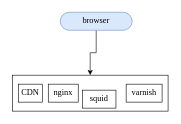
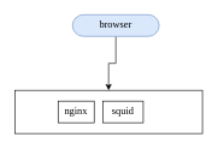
- <mxCell id="5" value="CDN" style="rounded=0;whiteSpace=wrap;html=1;fontFamily=Verdana;fontSize=14;" vertex="1" parent="1"><mxGeometry x="30" y="140" width="40" height="30" as="geometry" /></mxCell>
- <mxCell id="8" value="varnish" style="rounded=0;whiteSpace=wrap;html=1;fontFamily=Verdana;fontSize=14;" vertex="1" parent="1"><mxGeometry x="210" y="140" width="60" height="30" as="geometry" /></mxCell>
- <mxCell id="7" value="squid" style="rounded=0;whiteSpace=wrap;html=1;fontFamily=Verdana;fontSize=14;" vertex="1" parent="1"><mxGeometry x="137" y="150" width="56" height="30" as="geometry" /></mxCell>
+ <mxCell id="7" value="squid" style="rounded=0;whiteSpace=wrap;html=1;fontFamily=Verdana;fontSize=14;" vertex="1" parent="1"><mxGeometry x="142" y="140" width="56" height="30" as="geometry" /></mxCell>
